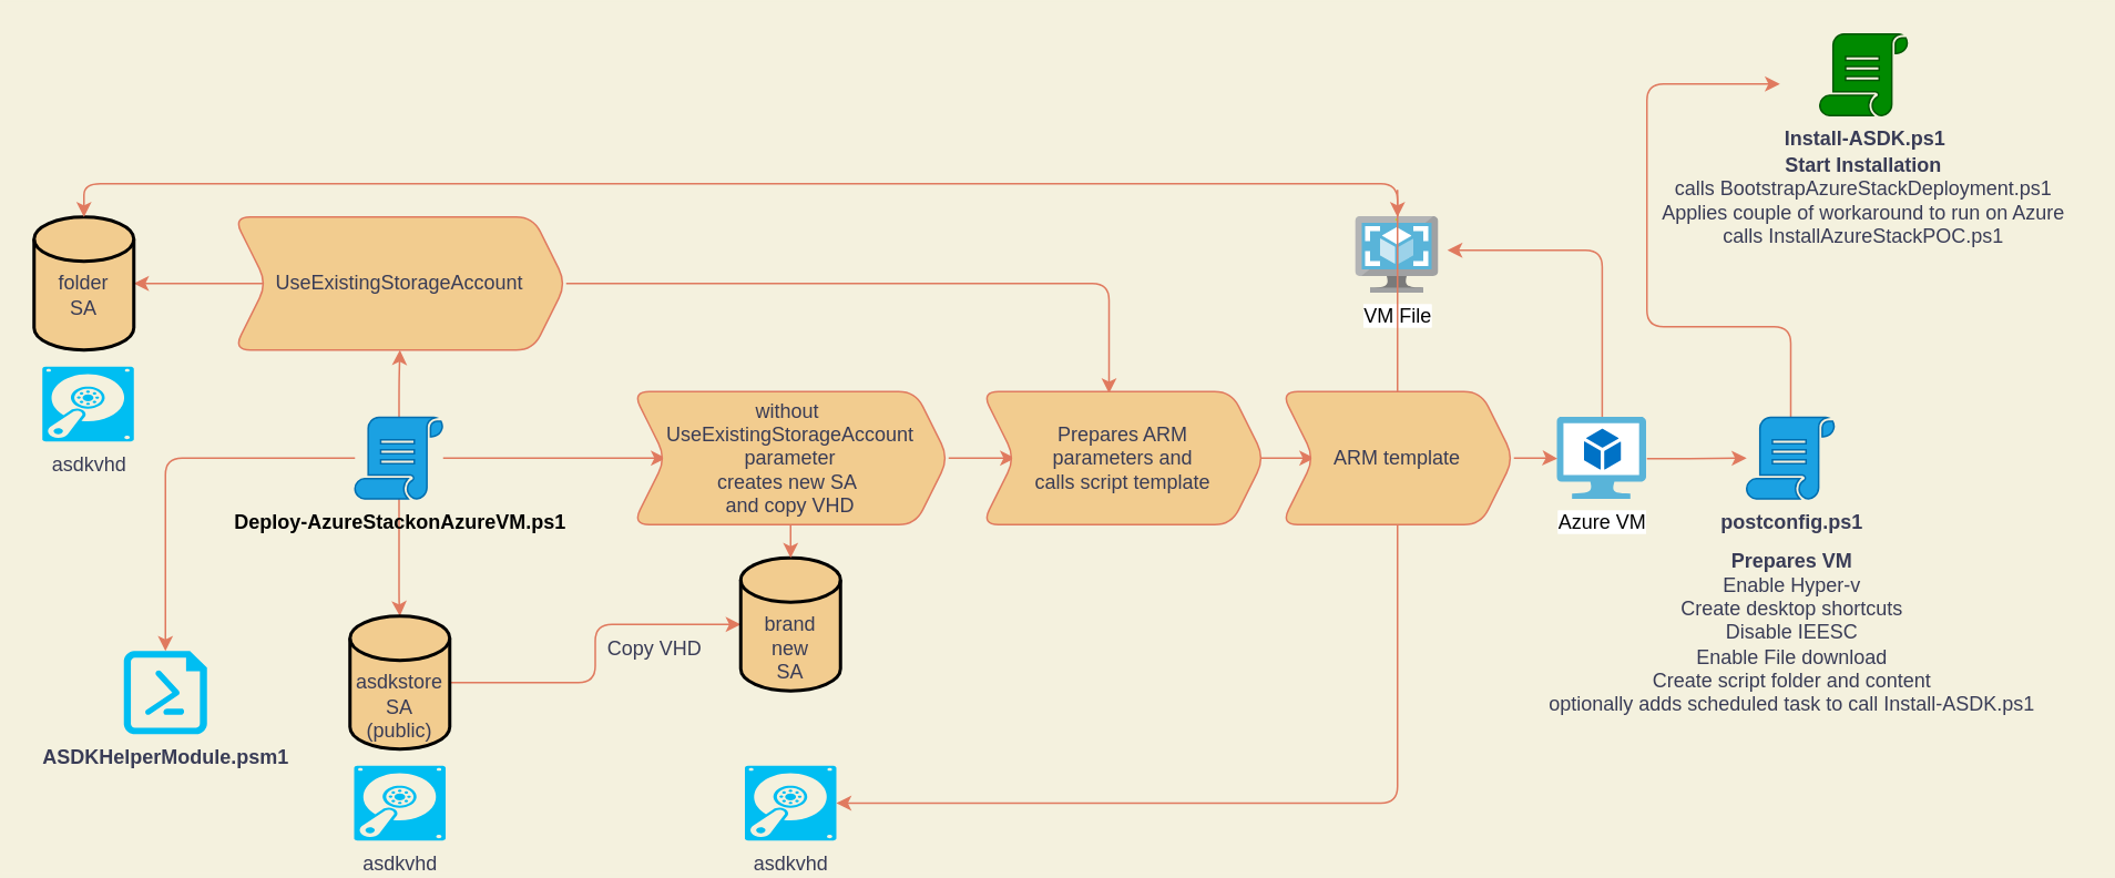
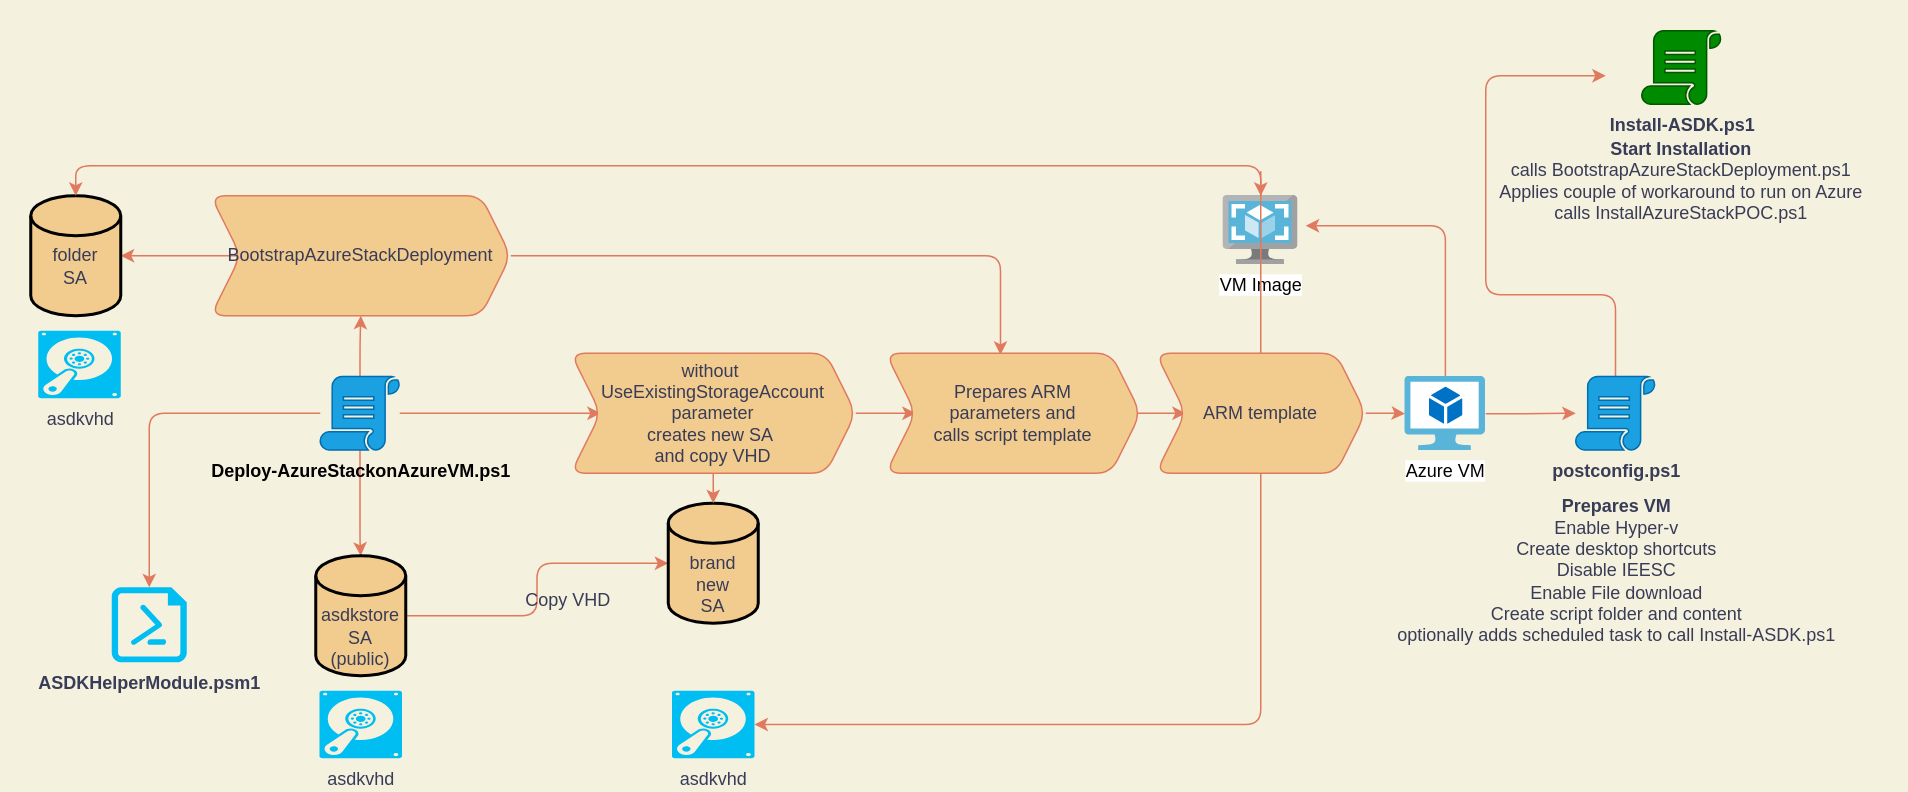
- <mxCell id="7" value="UseExistingStorageAccount" style="shape=step;perimeter=stepPerimeter;whiteSpace=wrap;html=1;fixedSize=1;rounded=1;fillColor=#F2CC8F;strokeColor=#E07A5F;fontColor=#393C56;" parent="1" vertex="1"><mxGeometry x="140" y="130" width="200" height="80" as="geometry" /></mxCell>
+ <mxCell id="7" value="BootstrapAzureStackDeployment" style="shape=step;perimeter=stepPerimeter;whiteSpace=wrap;html=1;fixedSize=1;rounded=1;fillColor=#F2CC8F;strokeColor=#E07A5F;fontColor=#393C56;" parent="1" vertex="1"><mxGeometry x="140" y="130" width="200" height="80" as="geometry" /></mxCell>
- <mxCell id="33" value="&lt;font color=&quot;#000000&quot; style=&quot;background-color: rgb(255 , 255 , 255)&quot;&gt;VM File&lt;/font&gt;" style="aspect=fixed;html=1;points=[];align=center;image;fontSize=12;image=img/lib/mscae/VM_Images.svg;rounded=0;sketch=0;strokeColor=#E07A5F;fillColor=#F2CC8F;" vertex="1" parent="1"><mxGeometry x="815" y="130" width="50" height="46" as="geometry" /></mxCell>
+ <mxCell id="33" value="&lt;font color=&quot;#000000&quot; style=&quot;background-color: rgb(255 , 255 , 255)&quot;&gt;VM Image&lt;/font&gt;" style="aspect=fixed;html=1;points=[];align=center;image;fontSize=12;image=img/lib/mscae/VM_Images.svg;rounded=0;sketch=0;strokeColor=#E07A5F;fillColor=#F2CC8F;" vertex="1" parent="1"><mxGeometry x="815" y="130" width="50" height="46" as="geometry" /></mxCell>
- <mxCell id="12" value="Copy VHD" style="text;html=1;align=center;verticalAlign=middle;resizable=0;points=[];autosize=1;rounded=1;fontColor=#393C56;" parent="1" vertex="1"><mxGeometry x="358" y="380" width="70" height="20" as="geometry" /></mxCell>
+ <mxCell id="12" value="Copy VHD" style="text;html=1;align=center;verticalAlign=middle;resizable=0;points=[];autosize=1;rounded=1;fontColor=#393C56;" parent="1" vertex="1"><mxGeometry x="343" y="390" width="70" height="20" as="geometry" /></mxCell>
